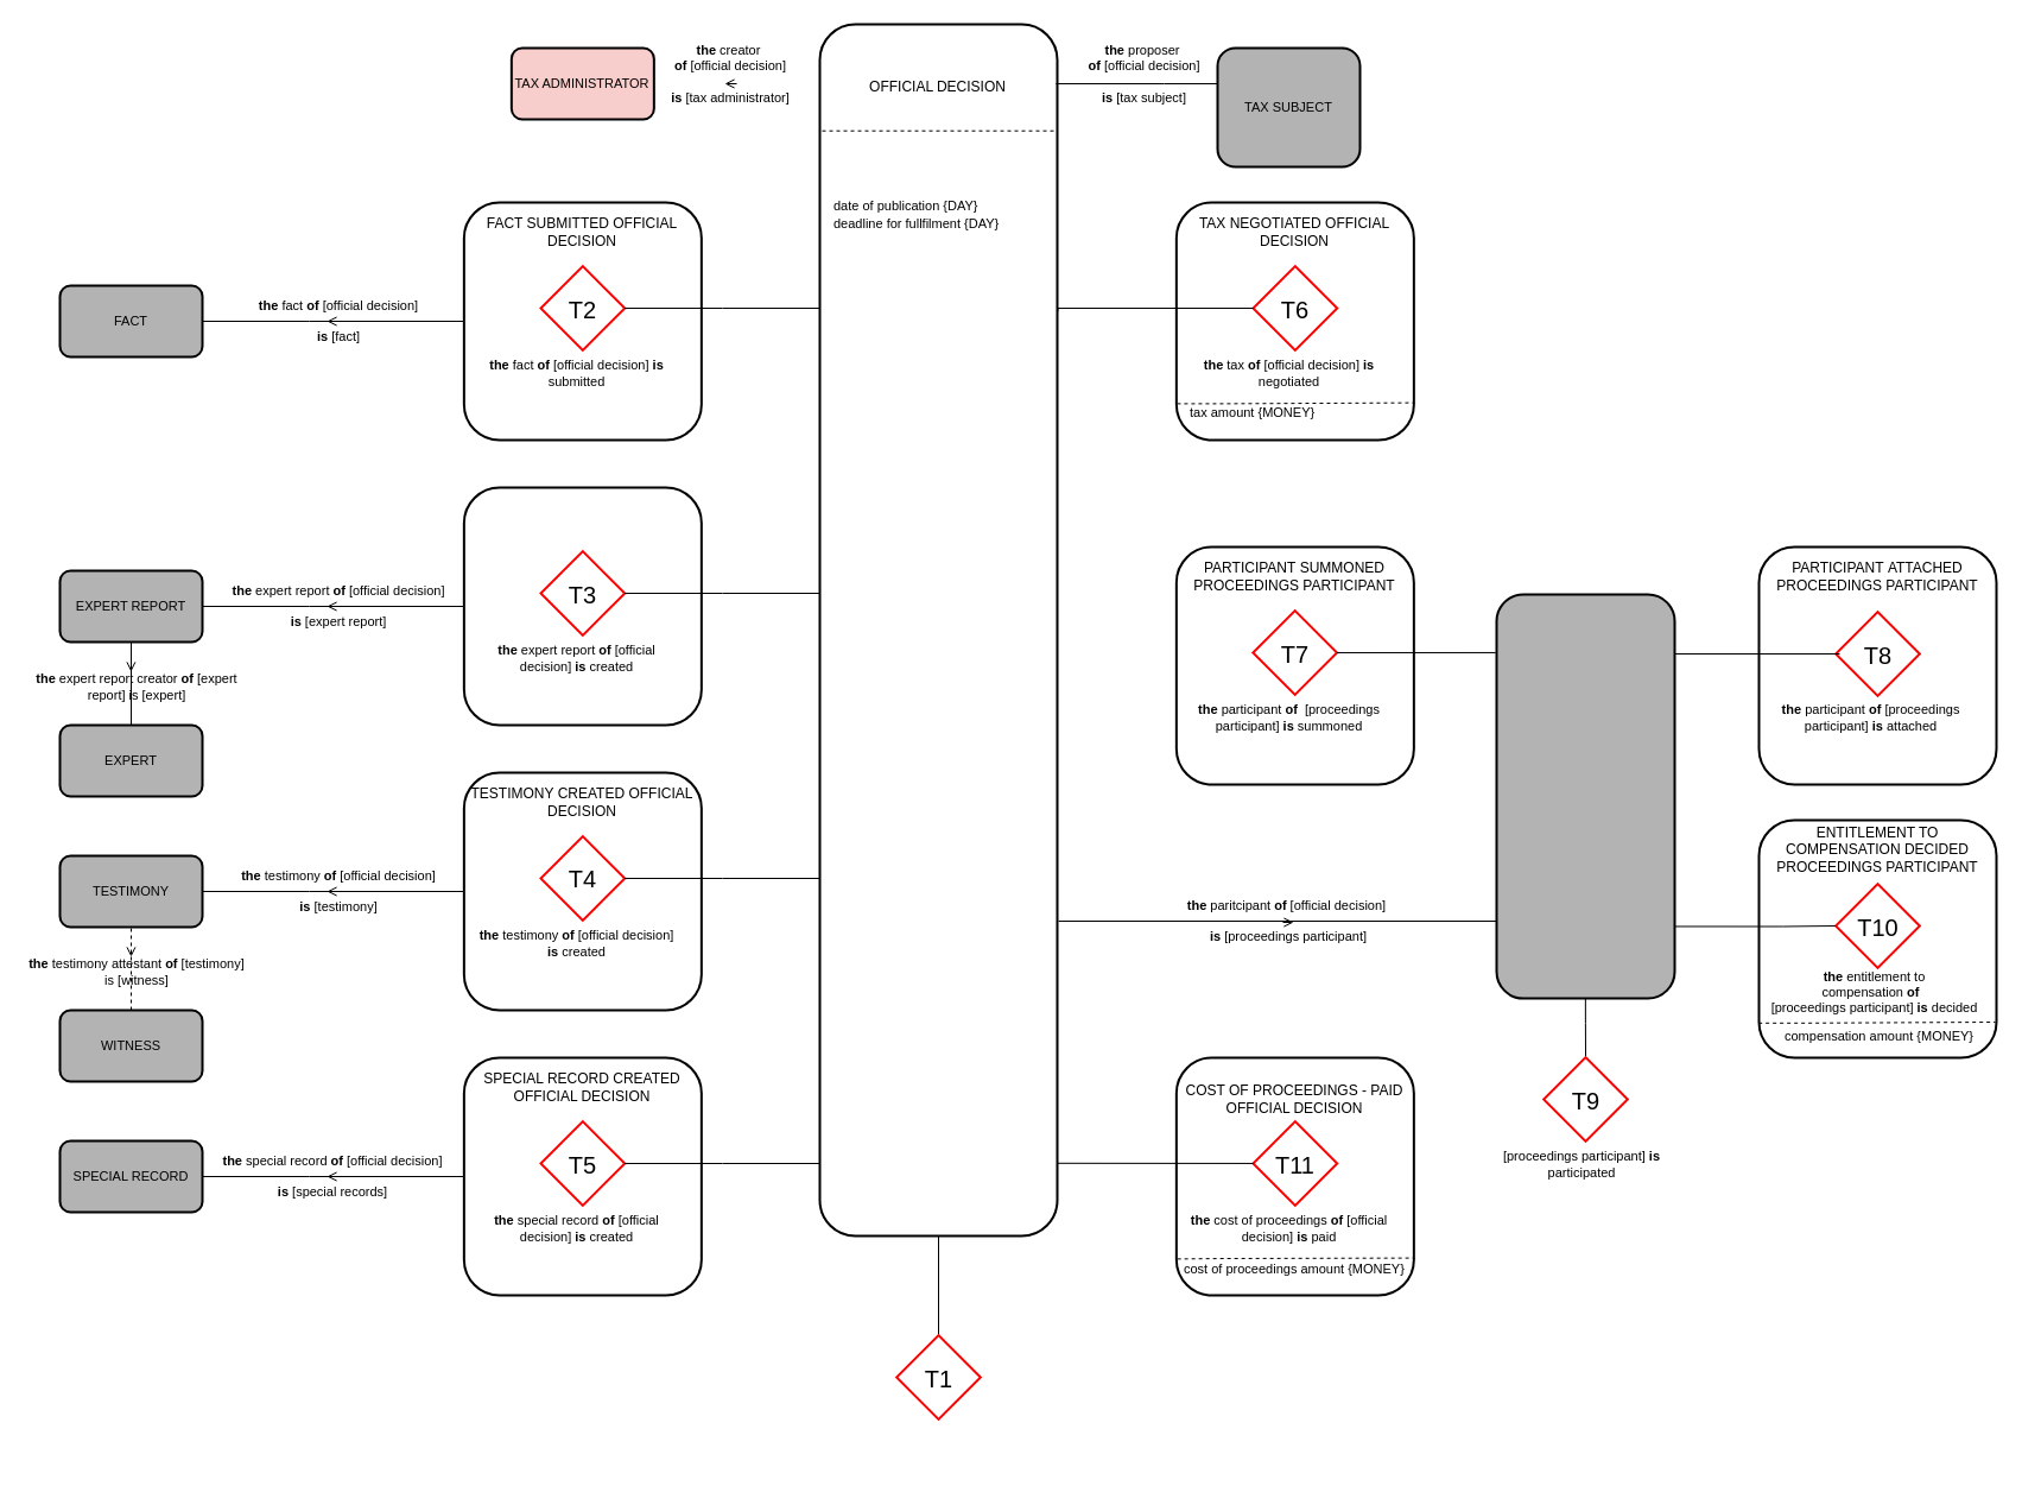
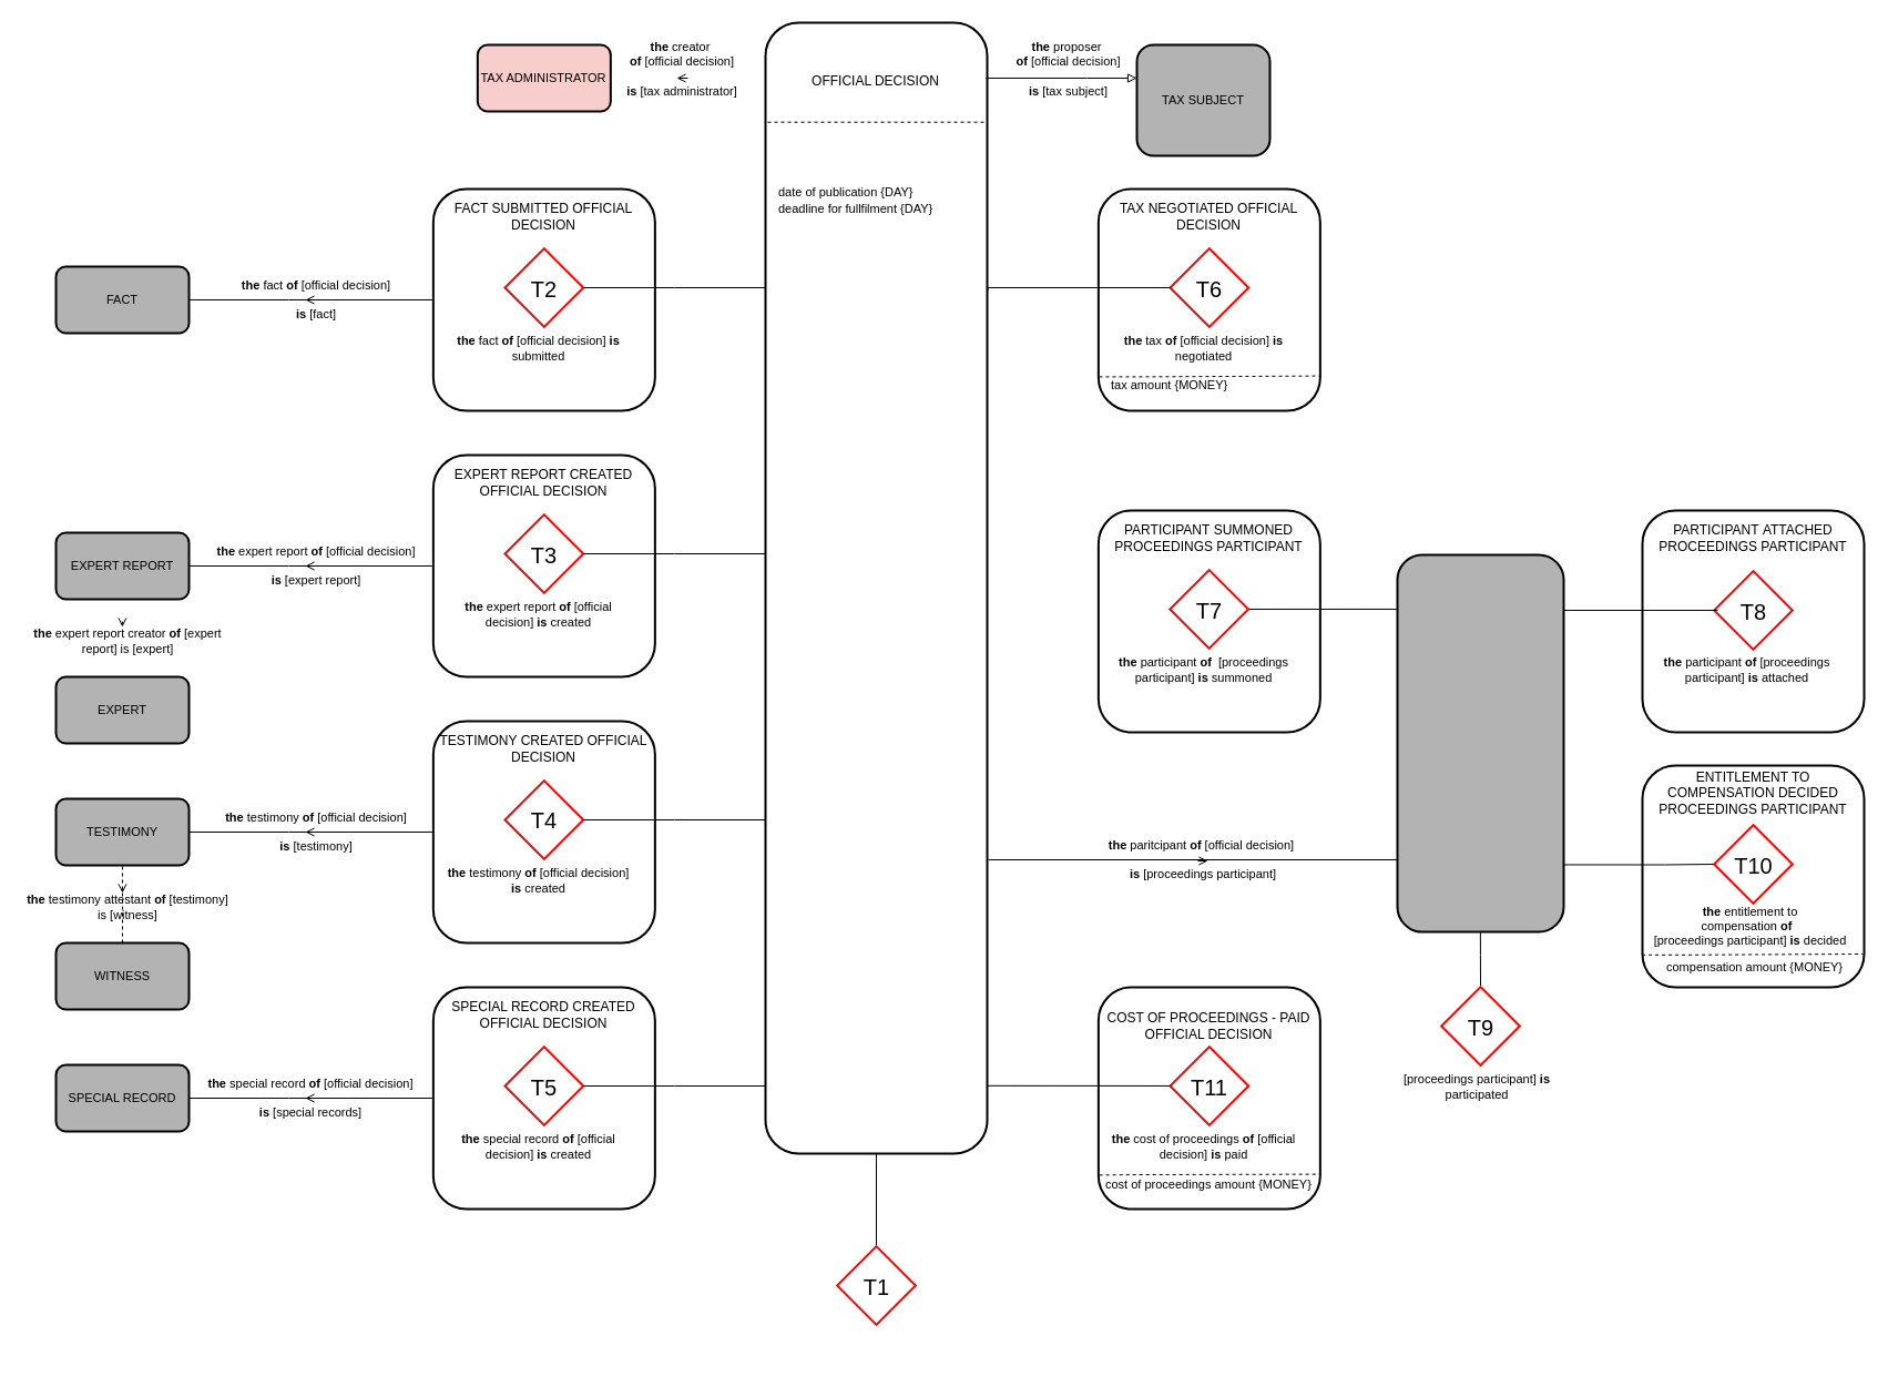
- <mxCell id="131" style="edgeStyle=orthogonalEdgeStyle;rounded=0;orthogonalLoop=1;jettySize=auto;html=1;endArrow=none;endFill=0;" edge="1" parent="1" source="6" target="127"><mxGeometry relative="1" as="geometry"><Array as="points"><mxPoint x="980" y="70" /><mxPoint x="980" y="70" /></Array></mxGeometry></mxCell>
+ <mxCell id="131" style="edgeStyle=orthogonalEdgeStyle;rounded=0;orthogonalLoop=1;jettySize=auto;html=1;endArrow=block;endFill=0;" edge="1" parent="1" source="6" target="127"><mxGeometry relative="1" as="geometry"><Array as="points"><mxPoint x="980" y="70" /><mxPoint x="980" y="70" /></Array></mxGeometry></mxCell>
+ <mxCell id="38" value="EXPERT REPORT CREATED OFFICIAL DECISION" style="text;html=1;strokeColor=none;fillColor=none;align=center;verticalAlign=middle;whiteSpace=wrap;rounded=0;" vertex="1" parent="36"><mxGeometry x="-0.35" width="200.35" height="50" as="geometry" /></mxCell>
- <mxCell id="47" style="edgeStyle=orthogonalEdgeStyle;rounded=0;orthogonalLoop=1;jettySize=auto;html=1;entryX=0.5;entryY=1;entryDx=0;entryDy=0;fontSize=11;endArrow=none;endFill=0;exitX=0.5;exitY=0;exitDx=0;exitDy=0;" edge="1" parent="1" source="49" target="45"><mxGeometry relative="1" as="geometry" /></mxCell>
